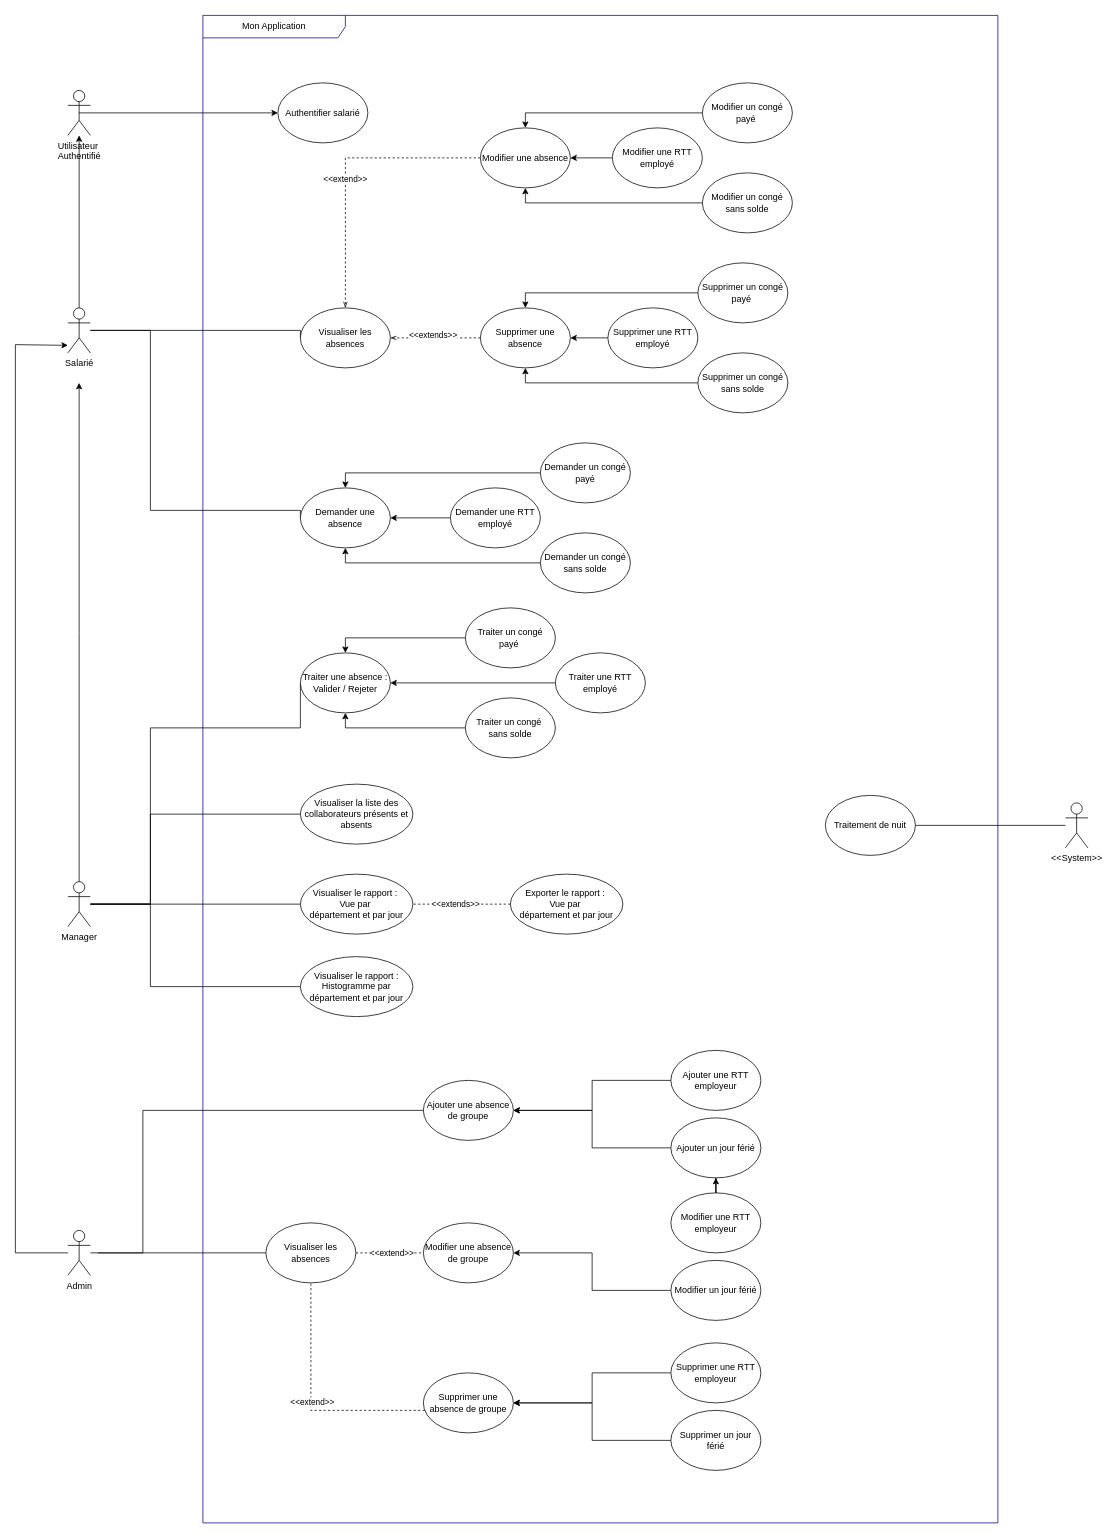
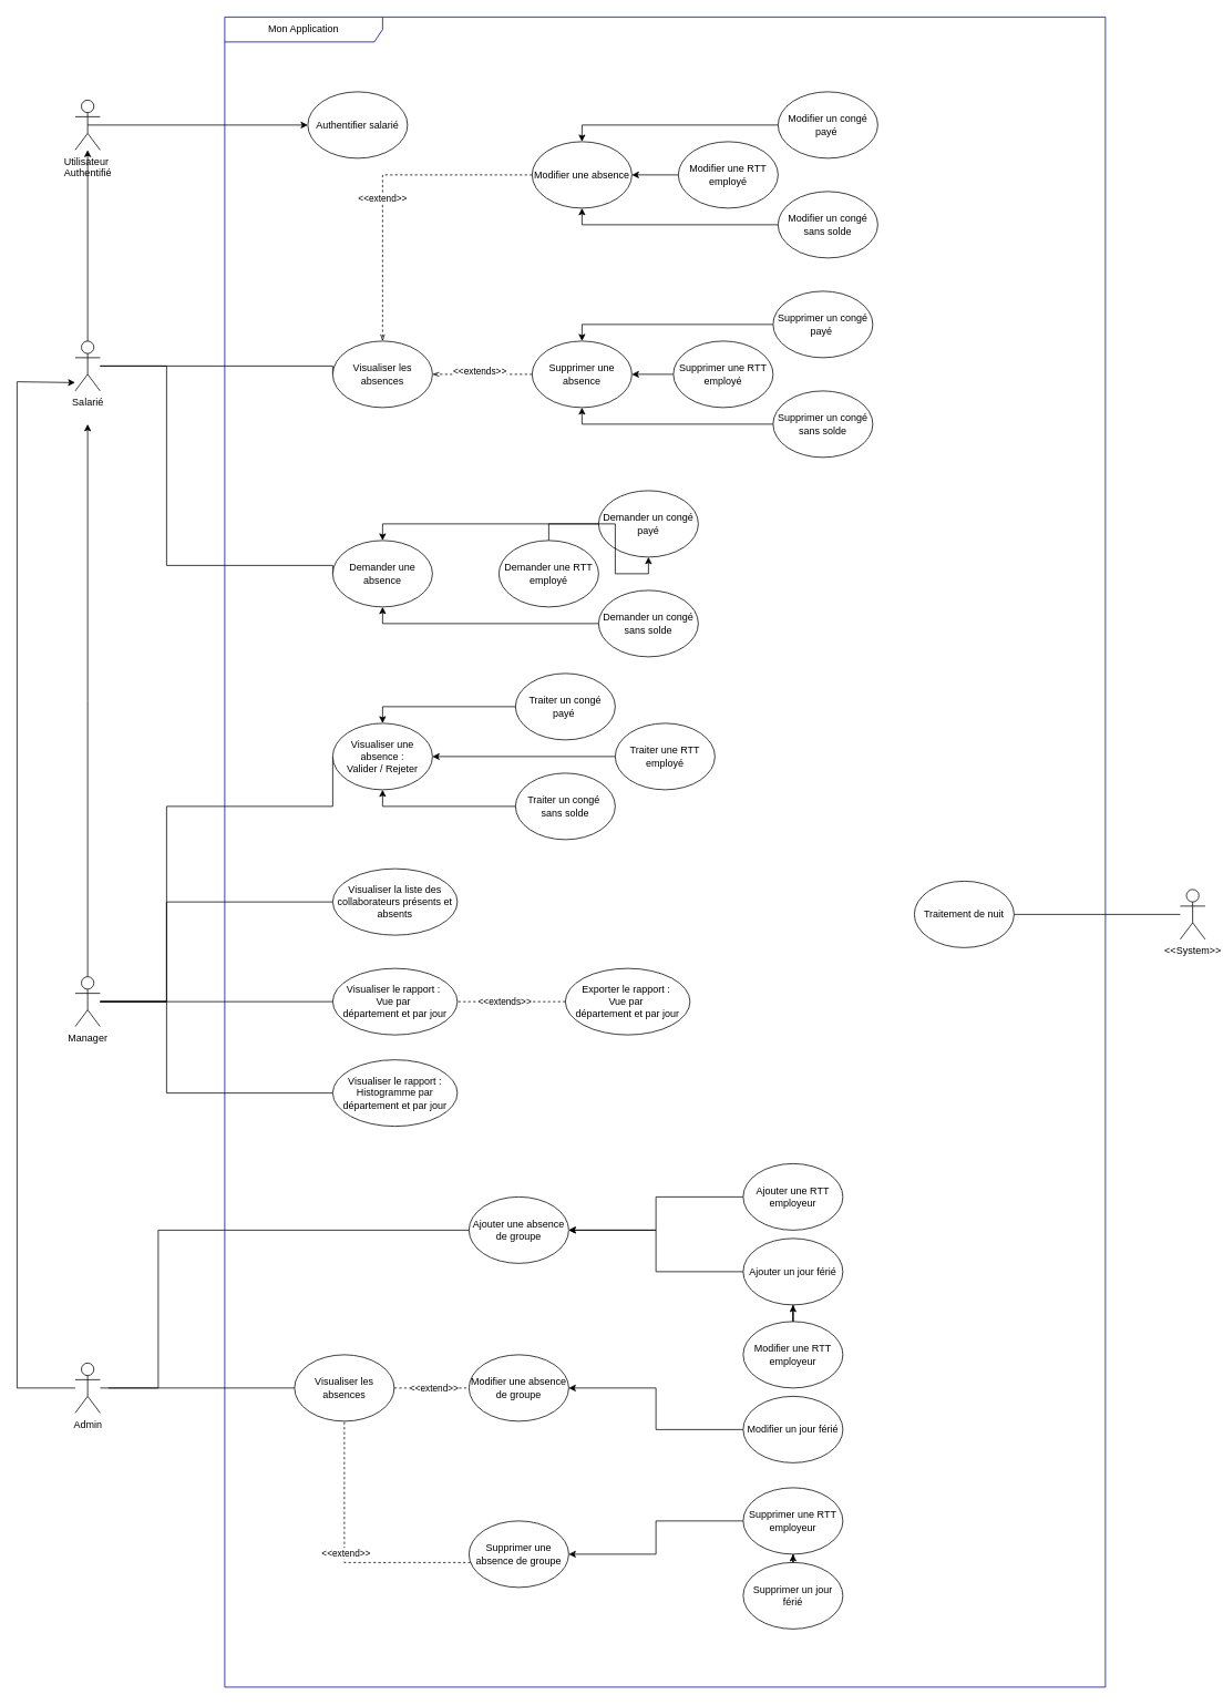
- <mxCell id="21" style="edgeStyle=orthogonalEdgeStyle;rounded=0;orthogonalLoop=1;jettySize=auto;html=1;" parent="1" source="22" target="14" edge="1"><mxGeometry relative="1" as="geometry" /></mxCell>
+ <mxCell id="21" style="edgeStyle=orthogonalEdgeStyle;rounded=0;orthogonalLoop=1;jettySize=auto;html=1;" parent="1" source="22" target="20" edge="1"><mxGeometry relative="1" as="geometry" /></mxCell>
- <mxCell id="25" value="Traiter une absence :&lt;div&gt;Valider / Rejeter&lt;/div&gt;" style="ellipse;whiteSpace=wrap;html=1;" parent="1" vertex="1"><mxGeometry x="400" y="870" width="120" height="80" as="geometry" /></mxCell>
+ <mxCell id="25" value="Visualiser une absence :&lt;div&gt;Valider / Rejeter&lt;/div&gt;" style="ellipse;whiteSpace=wrap;html=1;" parent="1" vertex="1"><mxGeometry x="400" y="870" width="120" height="80" as="geometry" /></mxCell>
- <mxCell id="59" style="edgeStyle=orthogonalEdgeStyle;rounded=0;orthogonalLoop=1;jettySize=auto;html=1;" parent="1" source="60" target="58" edge="1"><mxGeometry relative="1" as="geometry" /></mxCell>
+ <mxCell id="59" style="edgeStyle=orthogonalEdgeStyle;rounded=0;orthogonalLoop=1;jettySize=auto;html=1;" parent="1" source="60" target="62" edge="1"><mxGeometry relative="1" as="geometry" /></mxCell>
